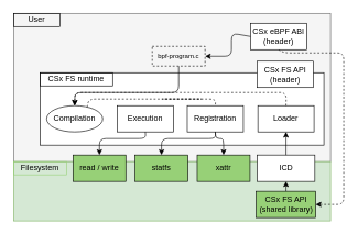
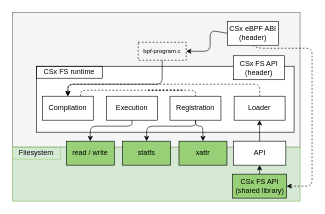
- <mxCell id="4" value="User" style="text;html=1;fillColor=none;align=center;verticalAlign=middle;whiteSpace=wrap;rounded=0;strokeColor=#000000;" vertex="1" parent="1"><mxGeometry x="20" y="20" width="70" height="20" as="geometry" /></mxCell>
- <mxCell id="15" value="Compilation" style="ellipse;whiteSpace=wrap;html=1;" vertex="1" parent="1"><mxGeometry x="70" y="160" width="85" height="40" as="geometry" /></mxCell>
+ <mxCell id="15" value="Compilation" style="rounded=0;whiteSpace=wrap;html=1;" vertex="1" parent="1"><mxGeometry x="70" y="160" width="85" height="40" as="geometry" /></mxCell>
- <mxCell id="7" value="ICD" style="rounded=0;whiteSpace=wrap;html=1;" vertex="1" parent="1"><mxGeometry x="388.75" y="235" width="87.5" height="40" as="geometry" /></mxCell>
+ <mxCell id="7" value="API" style="rounded=0;whiteSpace=wrap;html=1;" vertex="1" parent="1"><mxGeometry x="388.75" y="235" width="87.5" height="40" as="geometry" /></mxCell>
